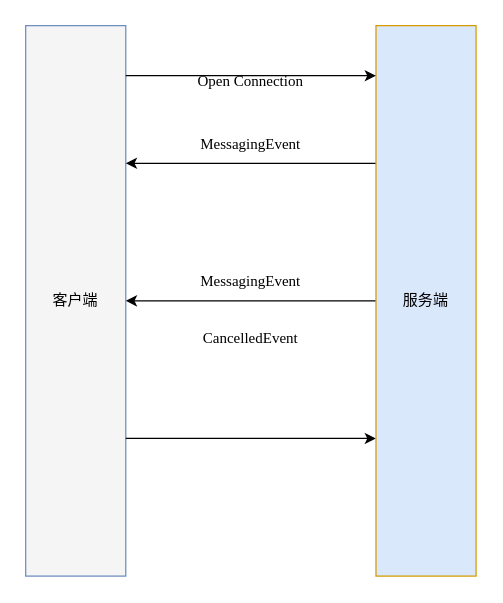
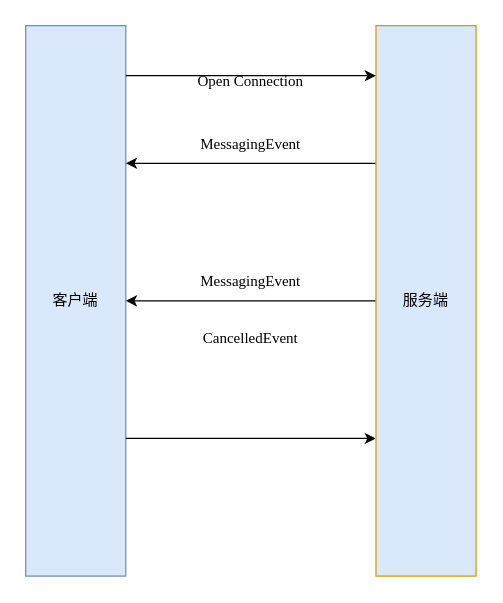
- <mxCell id="2" value="客户端" style="rounded=0;whiteSpace=wrap;html=1;strokeColor=#6c8ebf;shadow=0;fillColor=#f5f5f5;" vertex="1" parent="1"><mxGeometry x="20" y="20" width="80" height="440" as="geometry" /></mxCell>
+ <mxCell id="2" value="客户端" style="rounded=0;whiteSpace=wrap;html=1;strokeColor=#6c8ebf;shadow=0;fillColor=#dae8fc;" vertex="1" parent="1"><mxGeometry x="20" y="20" width="80" height="440" as="geometry" /></mxCell>
